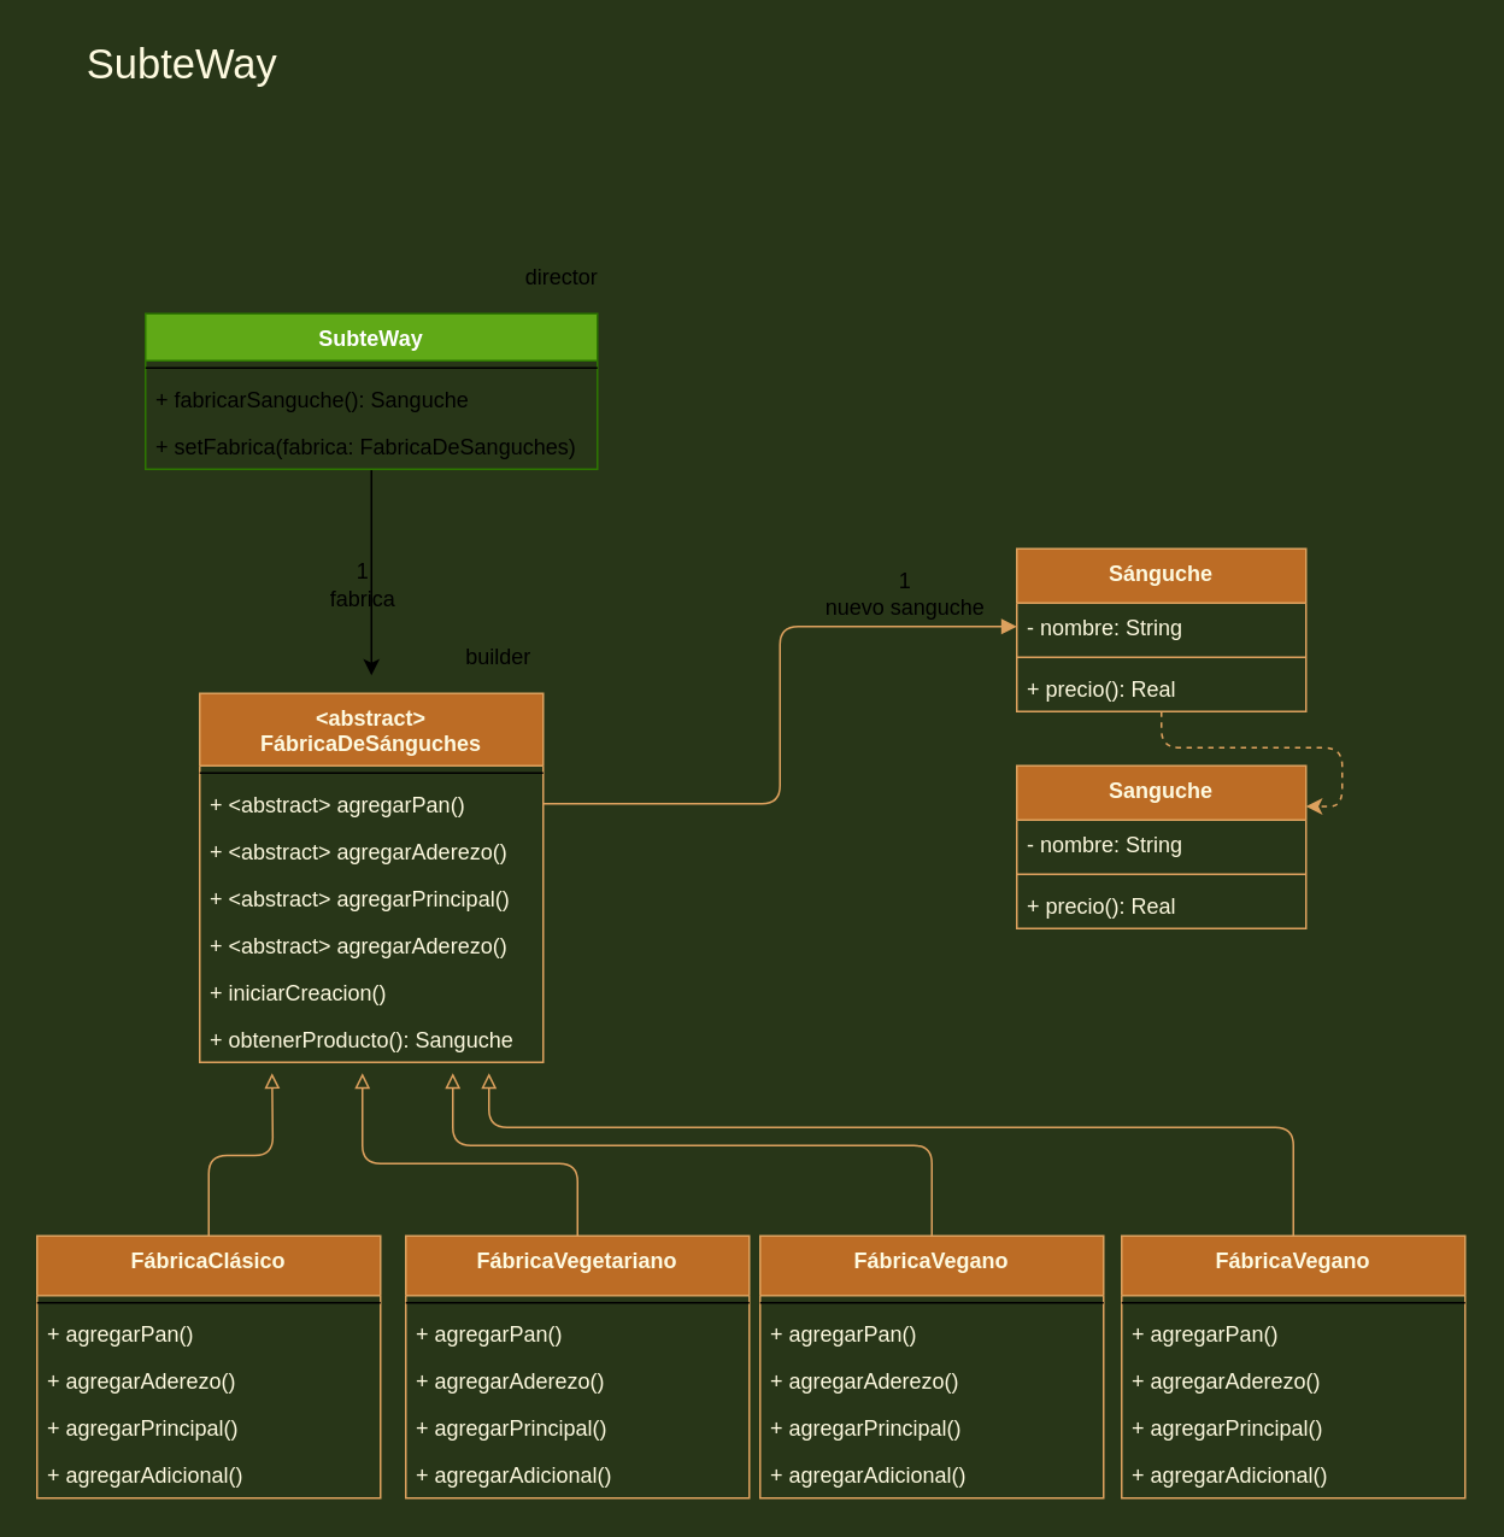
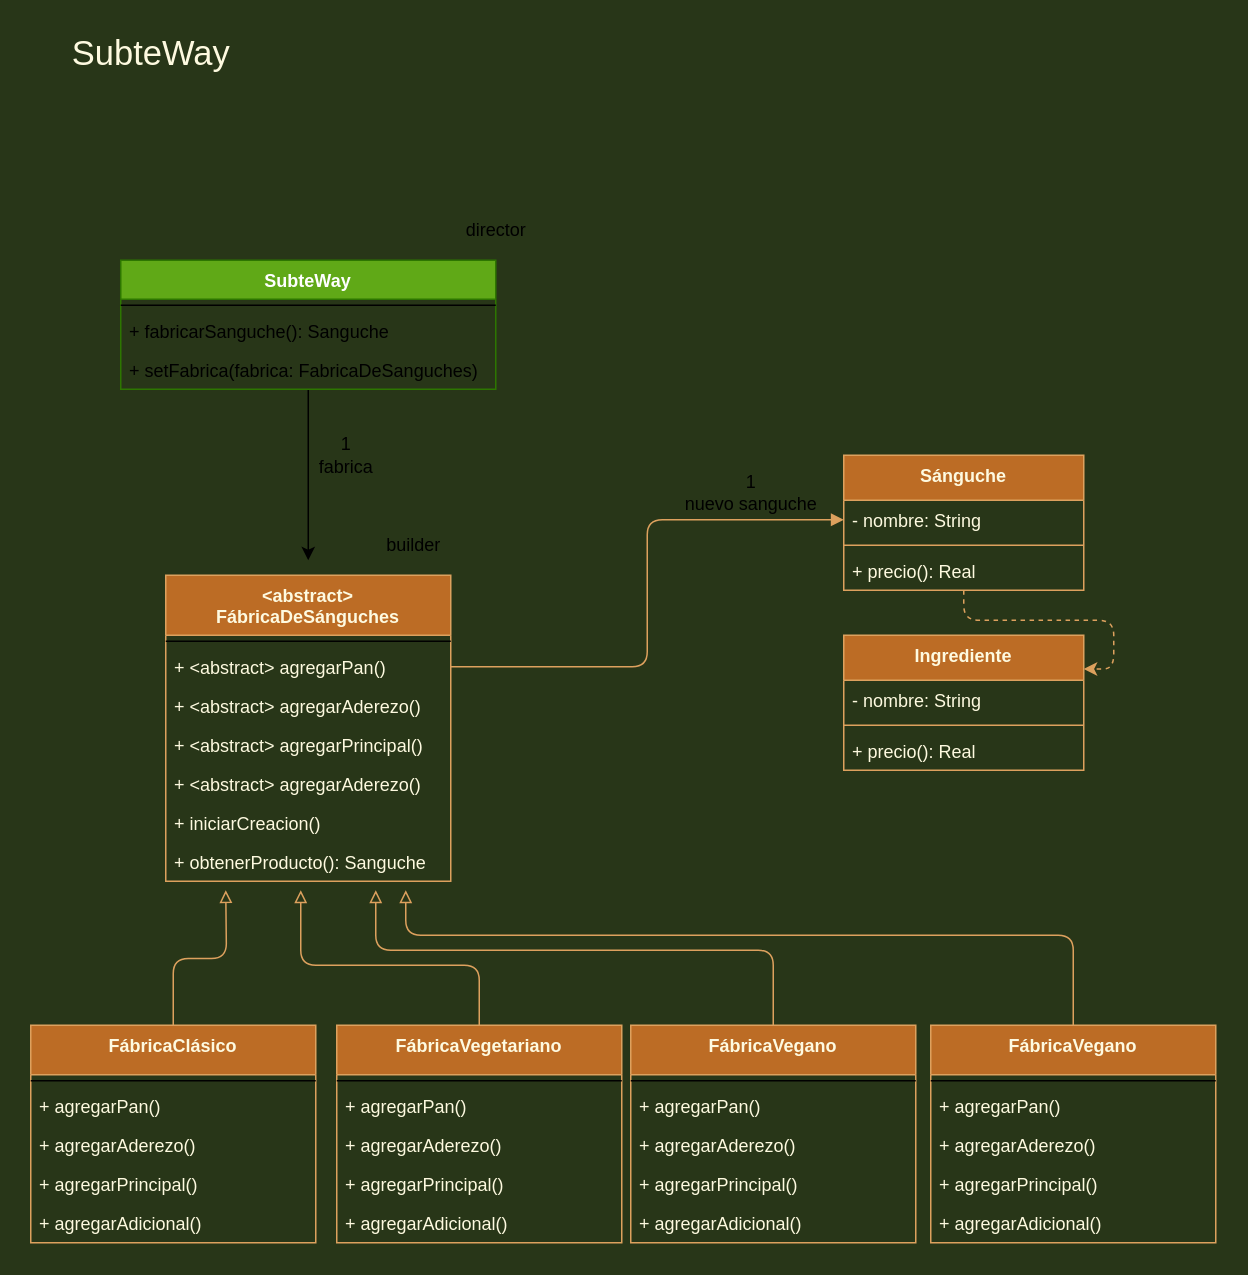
- <mxCell id="54" value="director" style="text;html=1;align=center;verticalAlign=middle;resizable=0;points=[];autosize=1;strokeColor=none;fillColor=none;" vertex="1" parent="1"><mxGeometry x="280" y="143" width="60" height="20" as="geometry" /></mxCell>
+ <mxCell id="54" value="director" style="text;html=1;align=center;verticalAlign=middle;resizable=0;points=[];autosize=1;strokeColor=none;fillColor=none;" vertex="1" parent="1"><mxGeometry x="300" y="143" width="60" height="20" as="geometry" /></mxCell>
- <mxCell id="56" value="1&lt;br&gt;fabrica" style="text;html=1;align=center;verticalAlign=middle;resizable=0;points=[];autosize=1;strokeColor=none;fillColor=none;" vertex="1" parent="1"><mxGeometry x="175" y="308" width="50" height="30" as="geometry" /></mxCell>
+ <mxCell id="56" value="1&lt;br&gt;fabrica" style="text;html=1;align=center;verticalAlign=middle;resizable=0;points=[];autosize=1;strokeColor=none;fillColor=none;" vertex="1" parent="1"><mxGeometry x="205" y="288" width="50" height="30" as="geometry" /></mxCell>
- <mxCell id="3" value="Sanguche" style="swimlane;fontStyle=1;align=center;verticalAlign=top;childLayout=stackLayout;horizontal=1;startSize=30;horizontalStack=0;resizeParent=1;resizeParentMax=0;resizeLast=0;collapsible=1;marginBottom=0;fillColor=#BC6C25;strokeColor=#DDA15E;fontColor=#FEFAE0;" parent="1" vertex="1"><mxGeometry x="562" y="423" width="160" height="90" as="geometry" /></mxCell>
+ <mxCell id="3" value="Ingrediente" style="swimlane;fontStyle=1;align=center;verticalAlign=top;childLayout=stackLayout;horizontal=1;startSize=30;horizontalStack=0;resizeParent=1;resizeParentMax=0;resizeLast=0;collapsible=1;marginBottom=0;fillColor=#BC6C25;strokeColor=#DDA15E;fontColor=#FEFAE0;" parent="1" vertex="1"><mxGeometry x="562" y="423" width="160" height="90" as="geometry" /></mxCell>
